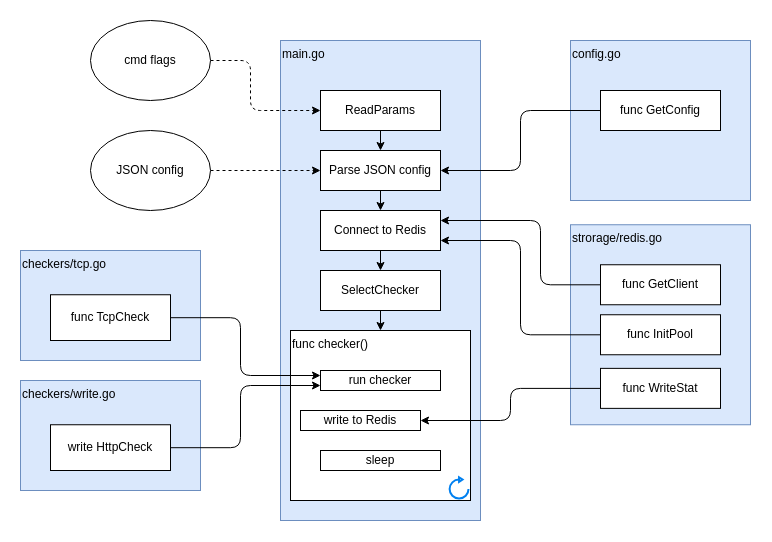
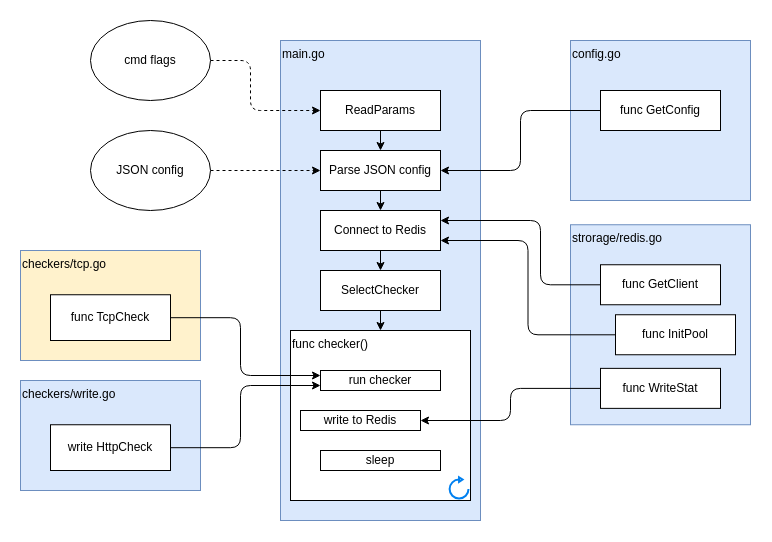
- <mxCell id="27" value="checkers/tcp.go" style="rounded=0;whiteSpace=wrap;html=1;align=left;verticalAlign=top;fillColor=#dae8fc;strokeColor=#6c8ebf;" parent="1" vertex="1"><mxGeometry x="20" y="250" width="180" height="110" as="geometry" /></mxCell>
+ <mxCell id="27" value="checkers/tcp.go" style="rounded=0;whiteSpace=wrap;html=1;align=left;verticalAlign=top;fillColor=#fff2cc;strokeColor=#6c8ebf;" parent="1" vertex="1"><mxGeometry x="20" y="250" width="180" height="110" as="geometry" /></mxCell>
- <mxCell id="24" value="func InitPool" style="rounded=0;whiteSpace=wrap;html=1;" parent="1" vertex="1"><mxGeometry x="600" y="314.25" width="120" height="40" as="geometry" /></mxCell>
+ <mxCell id="24" value="func InitPool" style="rounded=0;whiteSpace=wrap;html=1;" parent="1" vertex="1"><mxGeometry x="615" y="314.25" width="120" height="40" as="geometry" /></mxCell>
